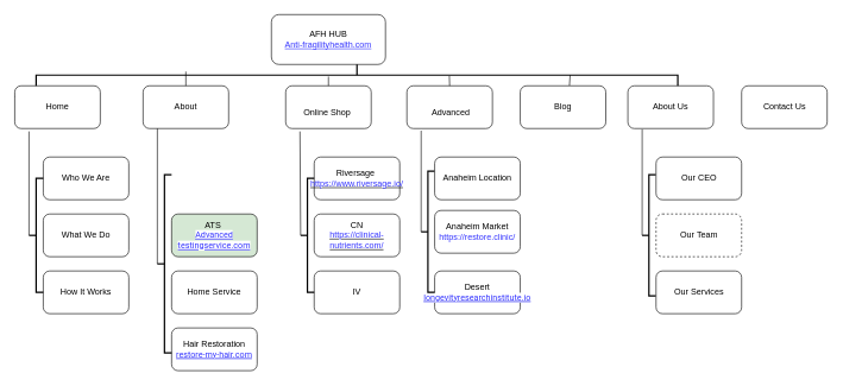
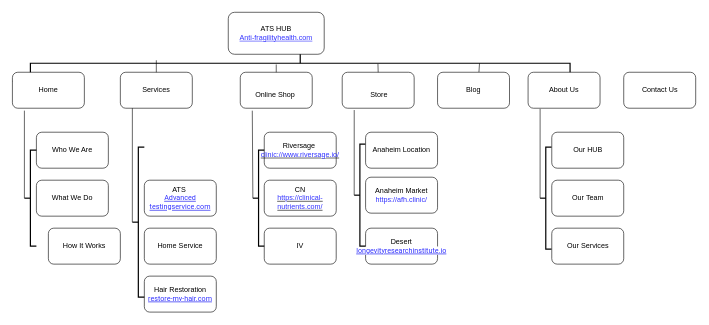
- <mxCell id="2" value="AFH HUB&lt;br&gt;&lt;span id=&quot;docs-internal-guid-4b5474ac-7fff-267b-f1c0-4c2fcc6487ea&quot;&gt;&lt;span style=&quot;font-family: &amp;#34;arial&amp;#34; ; background-color: transparent ; vertical-align: baseline&quot;&gt;&lt;font style=&quot;font-size: 12px&quot; color=&quot;#3333ff&quot;&gt;&lt;u&gt;Anti-fragilityhealth.com&lt;/u&gt;&lt;/font&gt;&lt;/span&gt;&lt;/span&gt;" style="rounded=1;whiteSpace=wrap;html=1;" parent="1" vertex="1"><mxGeometry y="20" width="160" height="70" as="geometry" x="380" /></mxCell>
+ <mxCell id="2" value="ATS HUB&lt;br&gt;&lt;span id=&quot;docs-internal-guid-4b5474ac-7fff-267b-f1c0-4c2fcc6487ea&quot;&gt;&lt;span style=&quot;font-family: &amp;#34;arial&amp;#34; ; background-color: transparent ; vertical-align: baseline&quot;&gt;&lt;font style=&quot;font-size: 12px&quot; color=&quot;#3333ff&quot;&gt;&lt;u&gt;Anti-fragilityhealth.com&lt;/u&gt;&lt;/font&gt;&lt;/span&gt;&lt;/span&gt;" style="rounded=1;whiteSpace=wrap;html=1;" parent="1" vertex="1"><mxGeometry y="20" width="160" height="70" as="geometry" x="380" /></mxCell>
- <mxCell id="5" value="About" style="rounded=1;whiteSpace=wrap;html=1;" parent="1" vertex="1"><mxGeometry x="200" y="120" width="120" height="60" as="geometry" /></mxCell>
+ <mxCell id="5" value="Services" style="rounded=1;whiteSpace=wrap;html=1;" parent="1" vertex="1"><mxGeometry x="200" y="120" width="120" height="60" as="geometry" /></mxCell>
- <mxCell id="11" value="&lt;br&gt;&amp;nbsp;Advanced" style="rounded=1;whiteSpace=wrap;html=1;" parent="1" vertex="1"><mxGeometry x="570" y="120" width="120" height="60" as="geometry" /></mxCell>
+ <mxCell id="11" value="&lt;br&gt;&amp;nbsp;Store" style="rounded=1;whiteSpace=wrap;html=1;" parent="1" vertex="1"><mxGeometry x="570" y="120" width="120" height="60" as="geometry" /></mxCell>
- <mxCell id="31" value="Riversage&amp;nbsp;&lt;br&gt;&lt;u&gt;&lt;font color=&quot;#3333ff&quot;&gt;https://www.riversage.io/&lt;/font&gt;&lt;/u&gt;" style="rounded=1;whiteSpace=wrap;html=1;" parent="1" vertex="1"><mxGeometry x="440" y="220" width="120" height="60" as="geometry" /></mxCell>
+ <mxCell id="31" value="Riversage&amp;nbsp;&lt;br&gt;&lt;u&gt;&lt;font color=&quot;#3333ff&quot;&gt;clinic://www.riversage.io/&lt;/font&gt;&lt;/u&gt;" style="rounded=1;whiteSpace=wrap;html=1;" parent="1" vertex="1"><mxGeometry x="440" y="220" width="120" height="60" as="geometry" /></mxCell>
- <mxCell id="26" value="Our CEO" style="rounded=1;whiteSpace=wrap;html=1;" parent="1" vertex="1"><mxGeometry x="919.5" y="220" width="120" height="60" as="geometry" /></mxCell>
+ <mxCell id="26" value="Our HUB" style="rounded=1;whiteSpace=wrap;html=1;" parent="1" vertex="1"><mxGeometry x="919.5" y="220" width="120" height="60" as="geometry" /></mxCell>
- <mxCell id="12" value="Anaheim Market&lt;br&gt;&lt;font color=&quot;#3333ff&quot;&gt;https://restore.clinic/&lt;/font&gt;" style="rounded=1;whiteSpace=wrap;html=1;" parent="1" vertex="1"><mxGeometry x="609" y="295" width="120" height="60" as="geometry" /></mxCell>
+ <mxCell id="12" value="Anaheim Market&lt;br&gt;&lt;font color=&quot;#3333ff&quot;&gt;https://afh.clinic/&lt;/font&gt;" style="rounded=1;whiteSpace=wrap;html=1;" parent="1" vertex="1"><mxGeometry x="609" y="295" width="120" height="60" as="geometry" /></mxCell>
- <mxCell id="6" value="ATS&amp;nbsp;&lt;br&gt;&lt;span id=&quot;docs-internal-guid-89b53afa-7fff-94f8-546f-cf0940425132&quot;&gt;&lt;a href=&quot;http://advancedtestingservice.com&quot;&gt;&lt;span style=&quot;font-family: &amp;#34;roboto&amp;#34; , sans-serif ; background-color: rgb(255 , 255 , 255) ; vertical-align: baseline&quot;&gt;&lt;font color=&quot;#3333ff&quot;&gt;Advanced&lt;br&gt;testingservice.com&lt;/font&gt;&lt;/span&gt;&lt;/a&gt;&lt;/span&gt;" style="rounded=1;whiteSpace=wrap;html=1;fillColor=#d5e8d4;" parent="1" vertex="1"><mxGeometry x="240" y="300" width="120" height="60" as="geometry" /></mxCell>
+ <mxCell id="6" value="ATS&amp;nbsp;&lt;br&gt;&lt;span id=&quot;docs-internal-guid-89b53afa-7fff-94f8-546f-cf0940425132&quot;&gt;&lt;a href=&quot;http://advancedtestingservice.com&quot;&gt;&lt;span style=&quot;font-family: &amp;#34;roboto&amp;#34; , sans-serif ; background-color: rgb(255 , 255 , 255) ; vertical-align: baseline&quot;&gt;&lt;font color=&quot;#3333ff&quot;&gt;Advanced&lt;br&gt;testingservice.com&lt;/font&gt;&lt;/span&gt;&lt;/a&gt;&lt;/span&gt;" style="rounded=1;whiteSpace=wrap;html=1;" parent="1" vertex="1"><mxGeometry x="240" y="300" width="120" height="60" as="geometry" /></mxCell>
- <mxCell id="19" value="Our Team" style="rounded=1;whiteSpace=wrap;html=1;dashed=1;" parent="1" vertex="1"><mxGeometry x="919.5" y="300" width="120" height="60" as="geometry" /></mxCell>
+ <mxCell id="19" value="Our Team" style="rounded=1;whiteSpace=wrap;html=1;" parent="1" vertex="1"><mxGeometry x="919.5" y="300" width="120" height="60" as="geometry" /></mxCell>
- <mxCell id="23" value="How It Works" style="rounded=1;whiteSpace=wrap;html=1;" parent="1" vertex="1"><mxGeometry x="60" y="380" width="120" height="60" as="geometry" /></mxCell>
+ <mxCell id="23" value="How It Works" style="rounded=1;whiteSpace=wrap;html=1;" parent="1" vertex="1"><mxGeometry x="80" y="380" width="120" height="60" as="geometry" /></mxCell>
